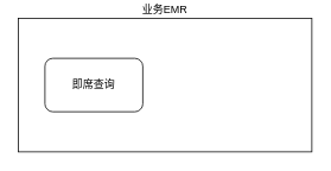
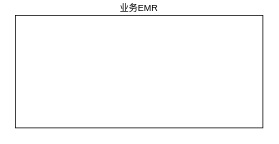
- <mxCell id="3" value="即席查询" style="rounded=1;whiteSpace=wrap;html=1;" vertex="1" parent="1"><mxGeometry x="50" y="65" width="110" height="60" as="geometry" /></mxCell>
